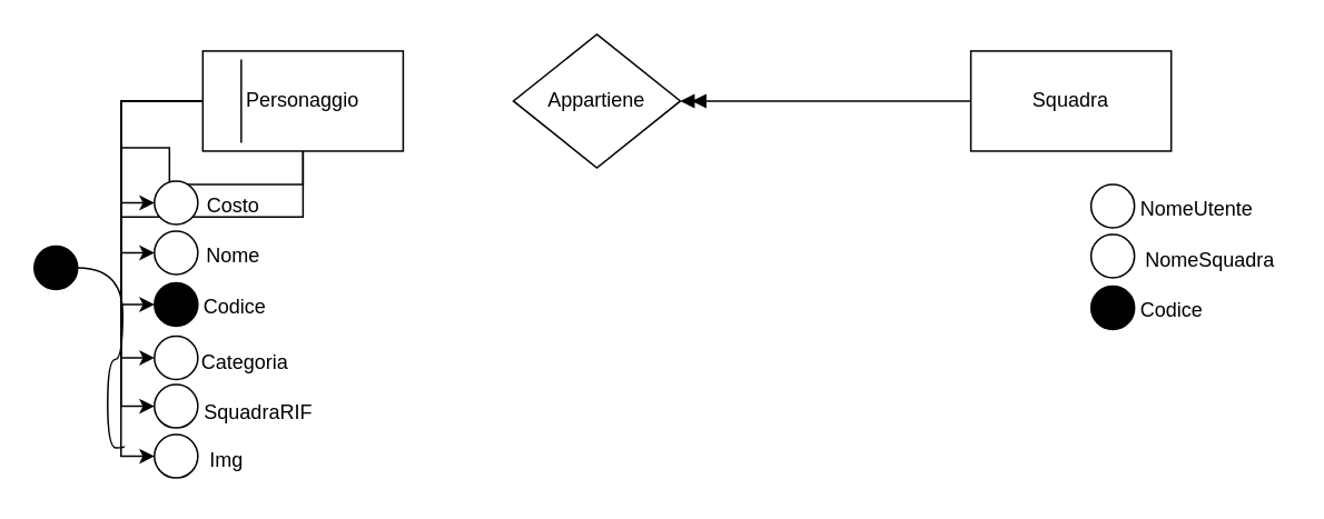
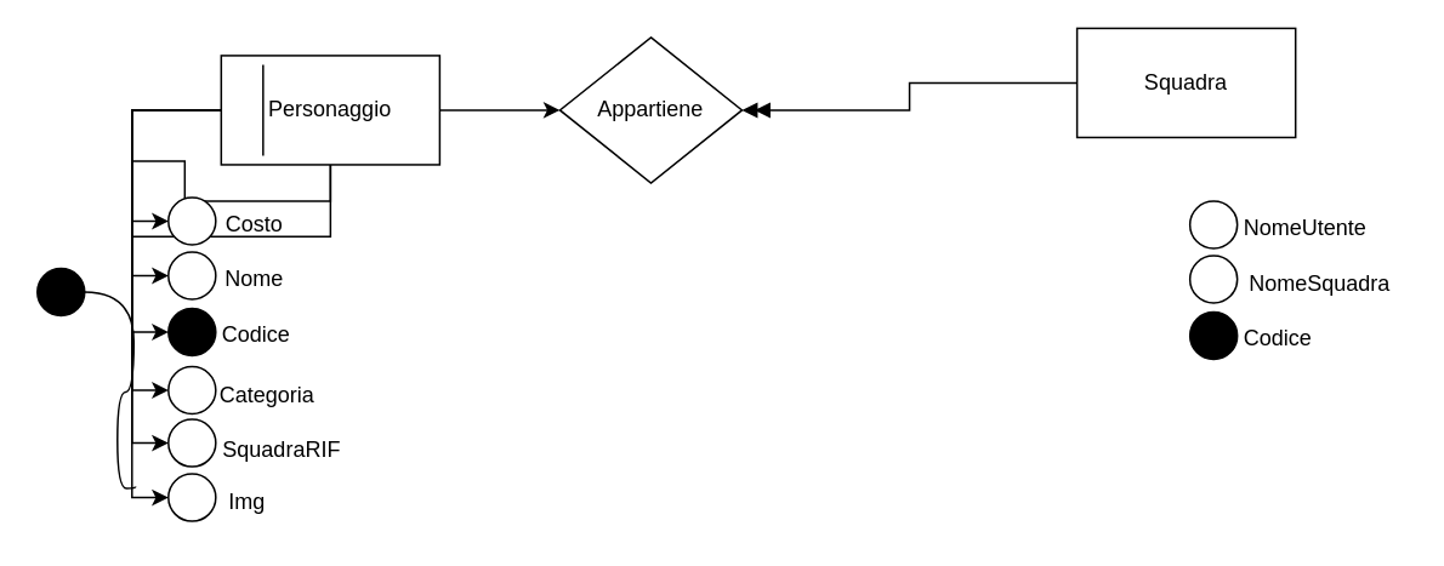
+ <mxCell id="6" style="edgeStyle=orthogonalEdgeStyle;rounded=0;orthogonalLoop=1;jettySize=auto;html=1;exitX=1;exitY=0.5;exitDx=0;exitDy=0;endArrow=classic;endFill=1;" edge="1" parent="1" source="9" target="12"><mxGeometry relative="1" as="geometry" /></mxCell>
- <mxCell id="11" value="Squadra" style="rounded=0;whiteSpace=wrap;html=1;" vertex="1" parent="1"><mxGeometry x="581" y="30" width="120" height="60" as="geometry" /></mxCell>
+ <mxCell id="11" value="Squadra" style="rounded=0;whiteSpace=wrap;html=1;" vertex="1" parent="1"><mxGeometry x="591" y="15" width="120" height="60" as="geometry" /></mxCell>
